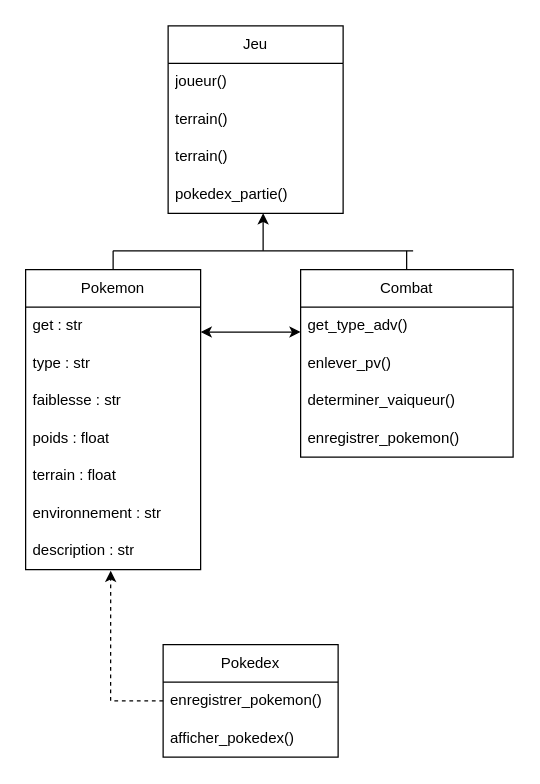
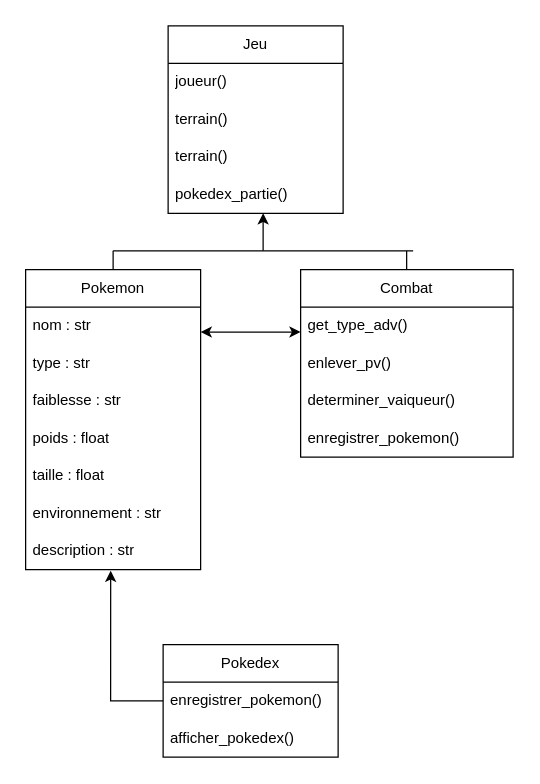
- <mxCell id="3" value="get : str" style="text;strokeColor=none;fillColor=none;align=left;verticalAlign=middle;spacingLeft=4;spacingRight=4;overflow=hidden;points=[[0,0.5],[1,0.5]];portConstraint=eastwest;rotatable=0;whiteSpace=wrap;html=1;" parent="2" vertex="1"><mxGeometry y="30" width="140" height="30" as="geometry" /></mxCell>
+ <mxCell id="3" value="nom : str" style="text;strokeColor=none;fillColor=none;align=left;verticalAlign=middle;spacingLeft=4;spacingRight=4;overflow=hidden;points=[[0,0.5],[1,0.5]];portConstraint=eastwest;rotatable=0;whiteSpace=wrap;html=1;" parent="2" vertex="1"><mxGeometry y="30" width="140" height="30" as="geometry" /></mxCell>
- <mxCell id="7" value="terrain : float" style="text;strokeColor=none;fillColor=none;align=left;verticalAlign=middle;spacingLeft=4;spacingRight=4;overflow=hidden;points=[[0,0.5],[1,0.5]];portConstraint=eastwest;rotatable=0;whiteSpace=wrap;html=1;" parent="2" vertex="1"><mxGeometry y="150" width="140" height="30" as="geometry" /></mxCell>
+ <mxCell id="7" value="taille : float" style="text;strokeColor=none;fillColor=none;align=left;verticalAlign=middle;spacingLeft=4;spacingRight=4;overflow=hidden;points=[[0,0.5],[1,0.5]];portConstraint=eastwest;rotatable=0;whiteSpace=wrap;html=1;" parent="2" vertex="1"><mxGeometry y="150" width="140" height="30" as="geometry" /></mxCell>
- <mxCell id="19" value="" style="endArrow=classic;html=1;rounded=0;exitX=0;exitY=0.5;exitDx=0;exitDy=0;entryX=0.486;entryY=1.033;entryDx=0;entryDy=0;entryPerimeter=0;dashed=1;" parent="1" source="16" target="9" edge="1"><mxGeometry width="50" height="50" relative="1" as="geometry"><mxPoint x="260" y="445" as="sourcePoint" /><mxPoint x="310" y="395" as="targetPoint" /><Array as="points"><mxPoint x="88" y="560" /></Array></mxGeometry></mxCell>
+ <mxCell id="19" value="" style="endArrow=classic;html=1;rounded=0;exitX=0;exitY=0.5;exitDx=0;exitDy=0;entryX=0.486;entryY=1.033;entryDx=0;entryDy=0;entryPerimeter=0;" parent="1" source="16" target="9" edge="1"><mxGeometry width="50" height="50" relative="1" as="geometry"><mxPoint x="260" y="445" as="sourcePoint" /><mxPoint x="310" y="395" as="targetPoint" /><Array as="points"><mxPoint x="88" y="560" /></Array></mxGeometry></mxCell>
